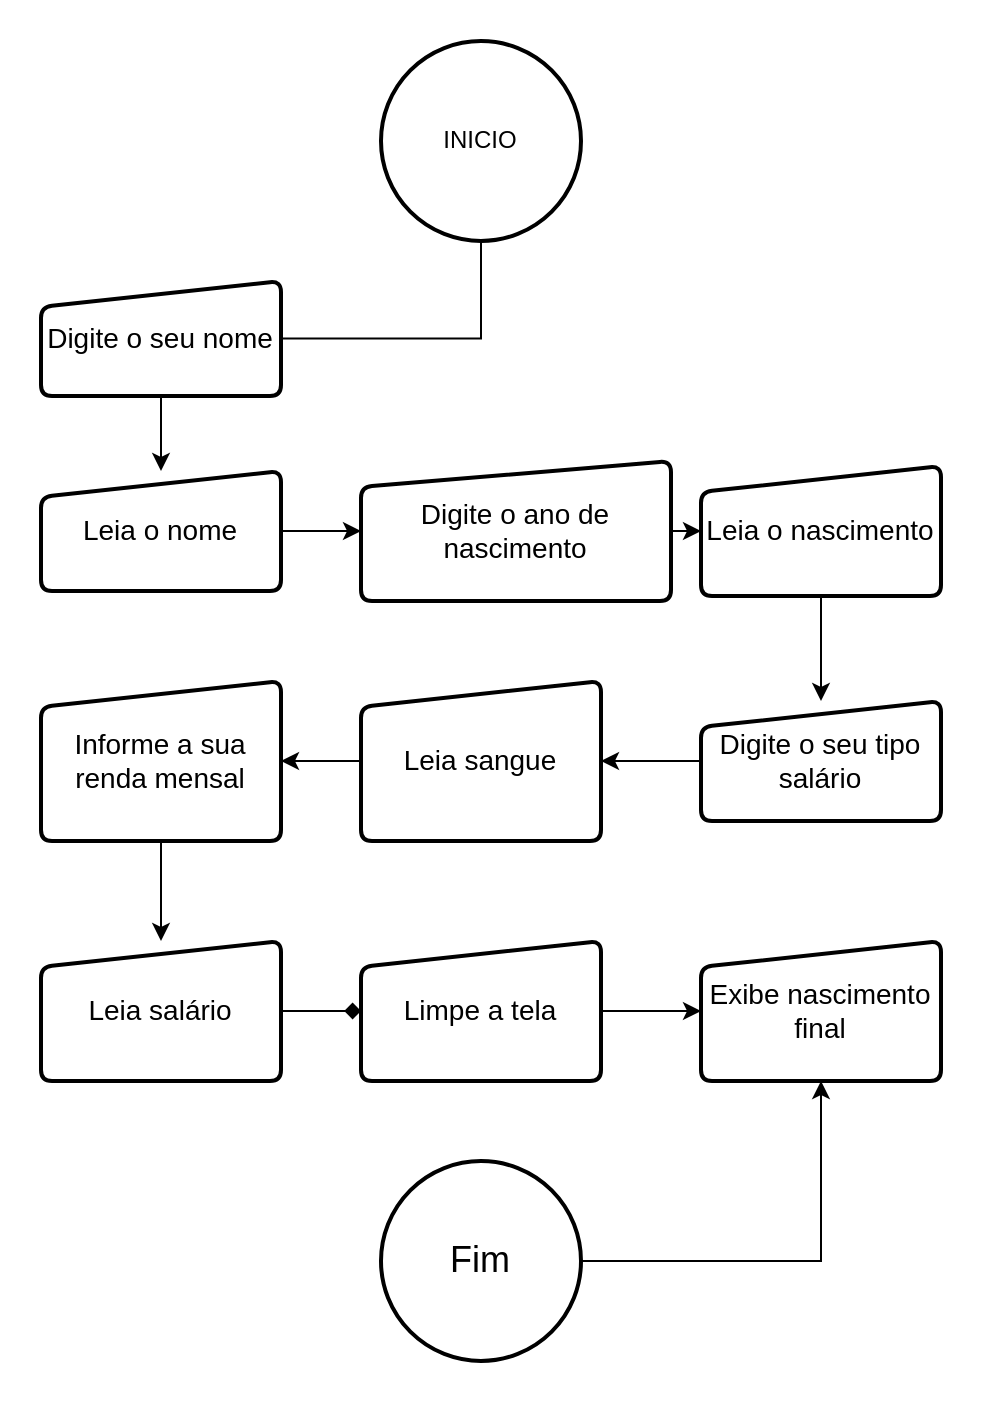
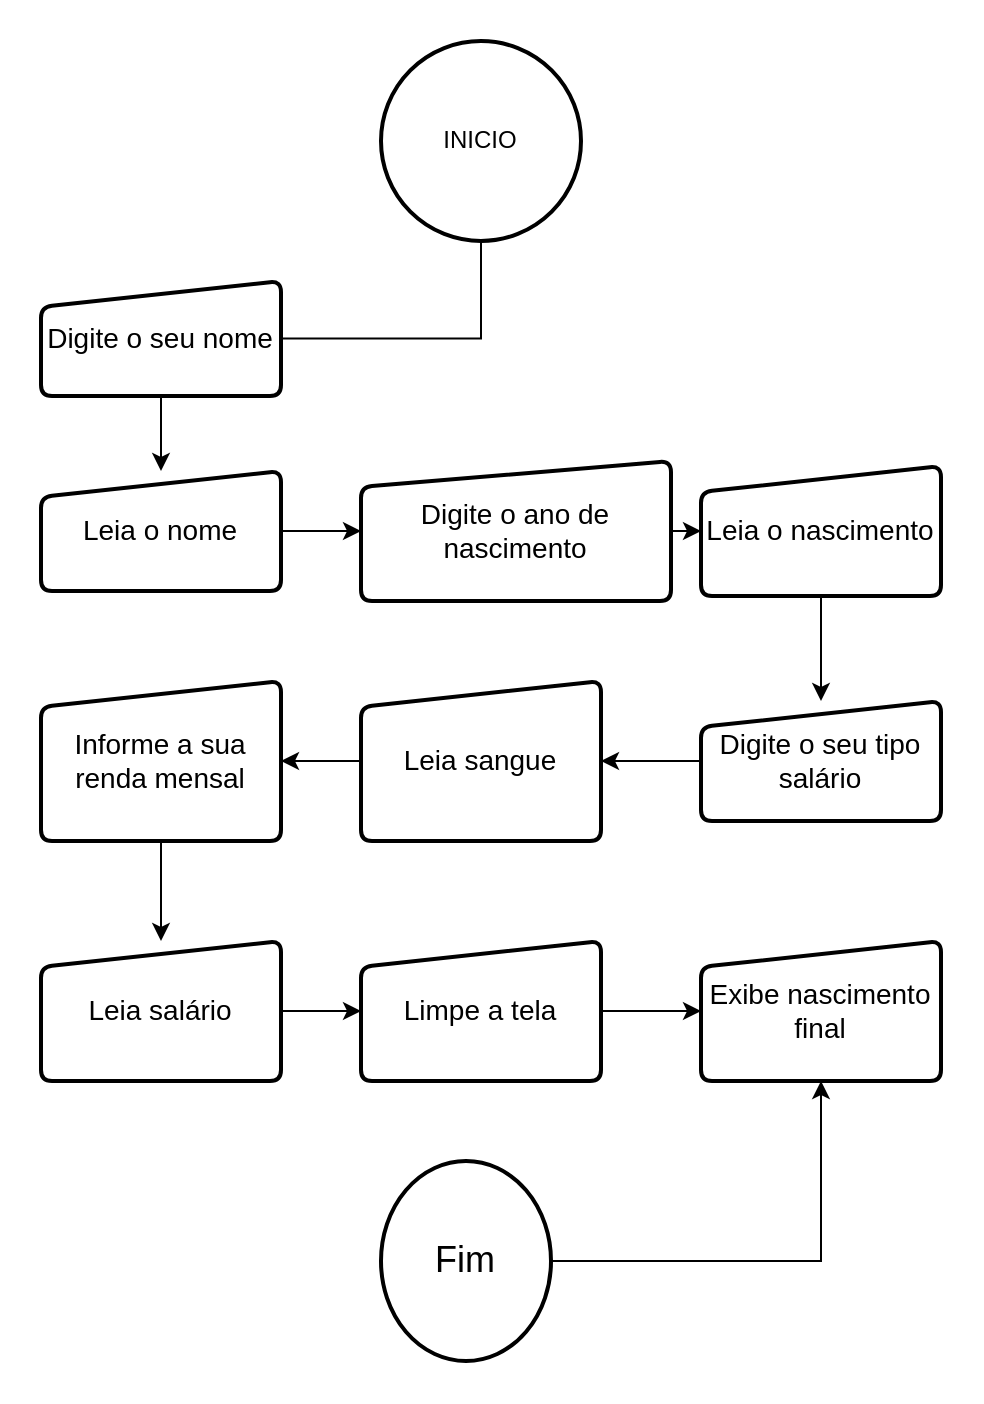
- <mxCell id="19" value="" style="edgeStyle=orthogonalEdgeStyle;rounded=0;orthogonalLoop=1;jettySize=auto;html=1;endArrow=diamond;" edge="1" parent="1" source="20" target="22"><mxGeometry relative="1" as="geometry" /></mxCell>
+ <mxCell id="19" value="" style="edgeStyle=orthogonalEdgeStyle;rounded=0;orthogonalLoop=1;jettySize=auto;html=1;" edge="1" parent="1" source="20" target="22"><mxGeometry relative="1" as="geometry" /></mxCell>
- <mxCell id="25" value="&lt;font style=&quot;font-size: 18px;&quot;&gt;Fim&lt;/font&gt;" style="strokeWidth=2;html=1;shape=mxgraph.flowchart.start_2;whiteSpace=wrap;" vertex="1" parent="1"><mxGeometry x="190" y="580" width="100" height="100" as="geometry" /></mxCell>
+ <mxCell id="25" value="&lt;font style=&quot;font-size: 18px;&quot;&gt;Fim&lt;/font&gt;" style="strokeWidth=2;html=1;shape=mxgraph.flowchart.start_2;whiteSpace=wrap;" vertex="1" parent="1"><mxGeometry x="190" y="580" width="85" height="100" as="geometry" /></mxCell>
